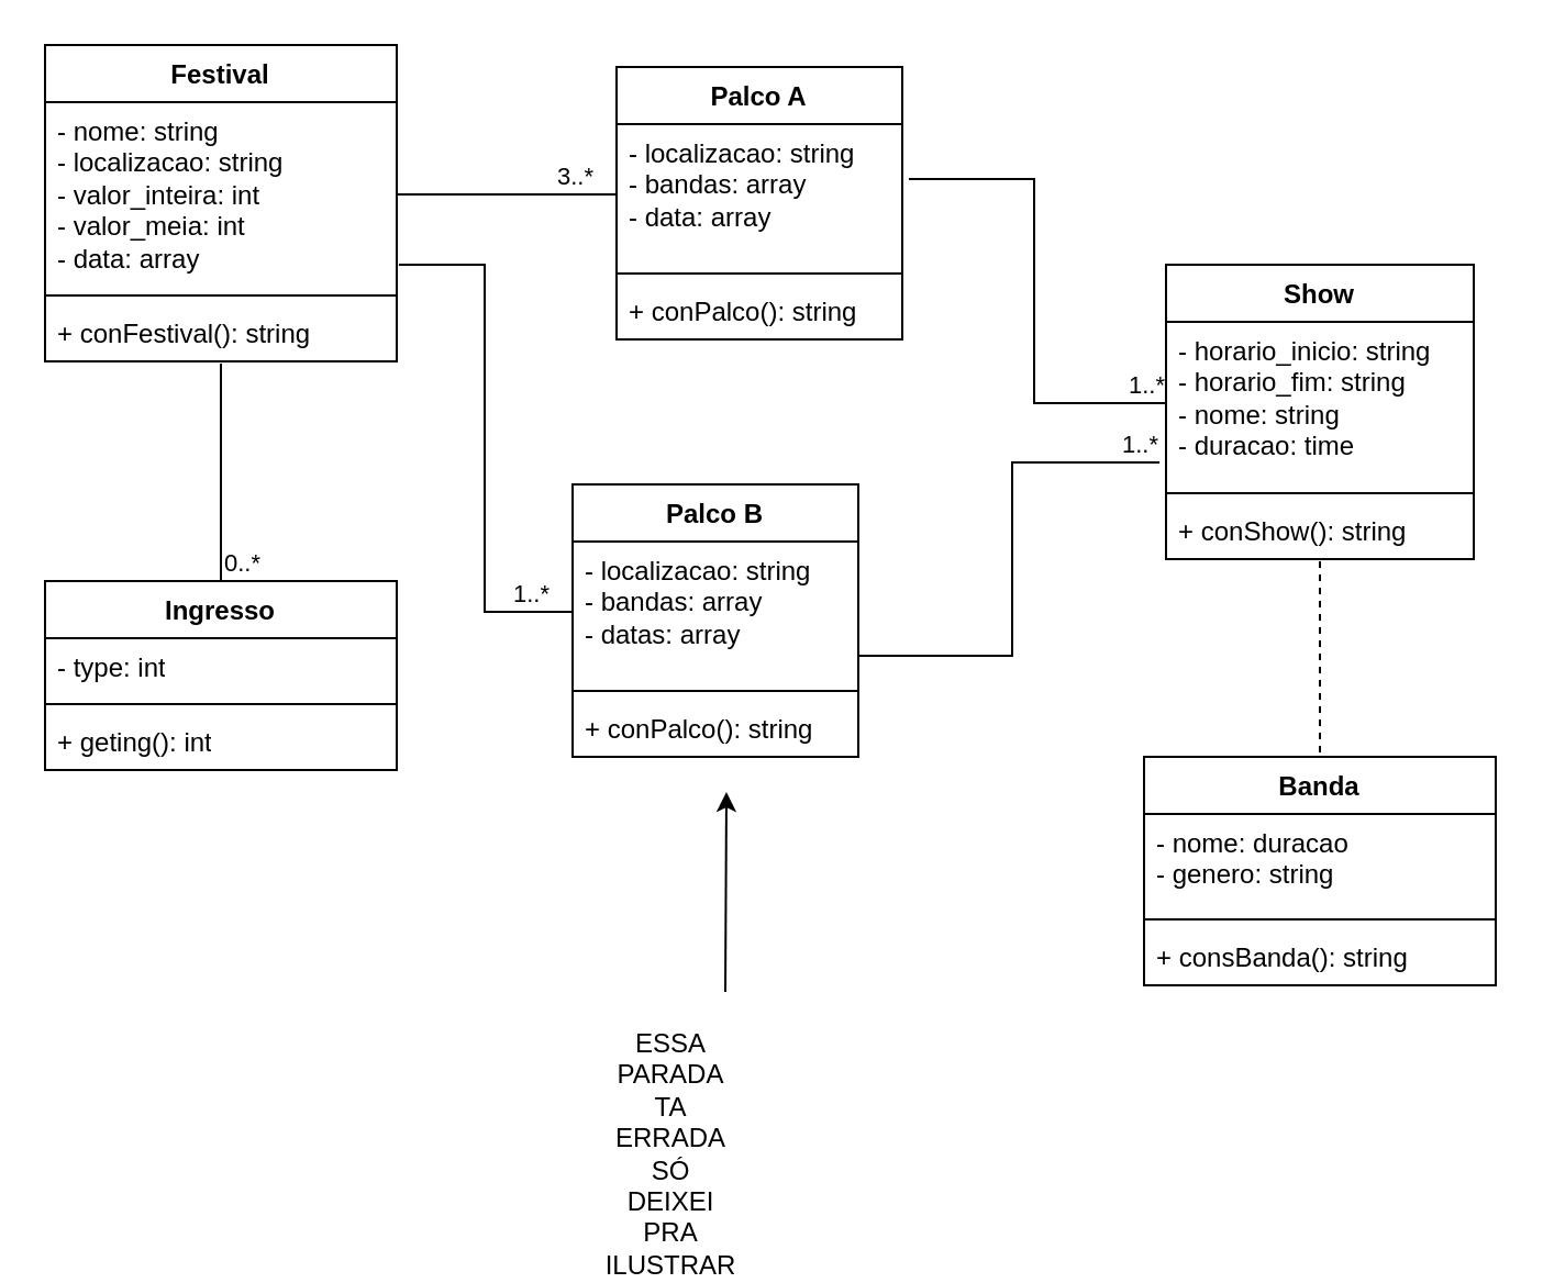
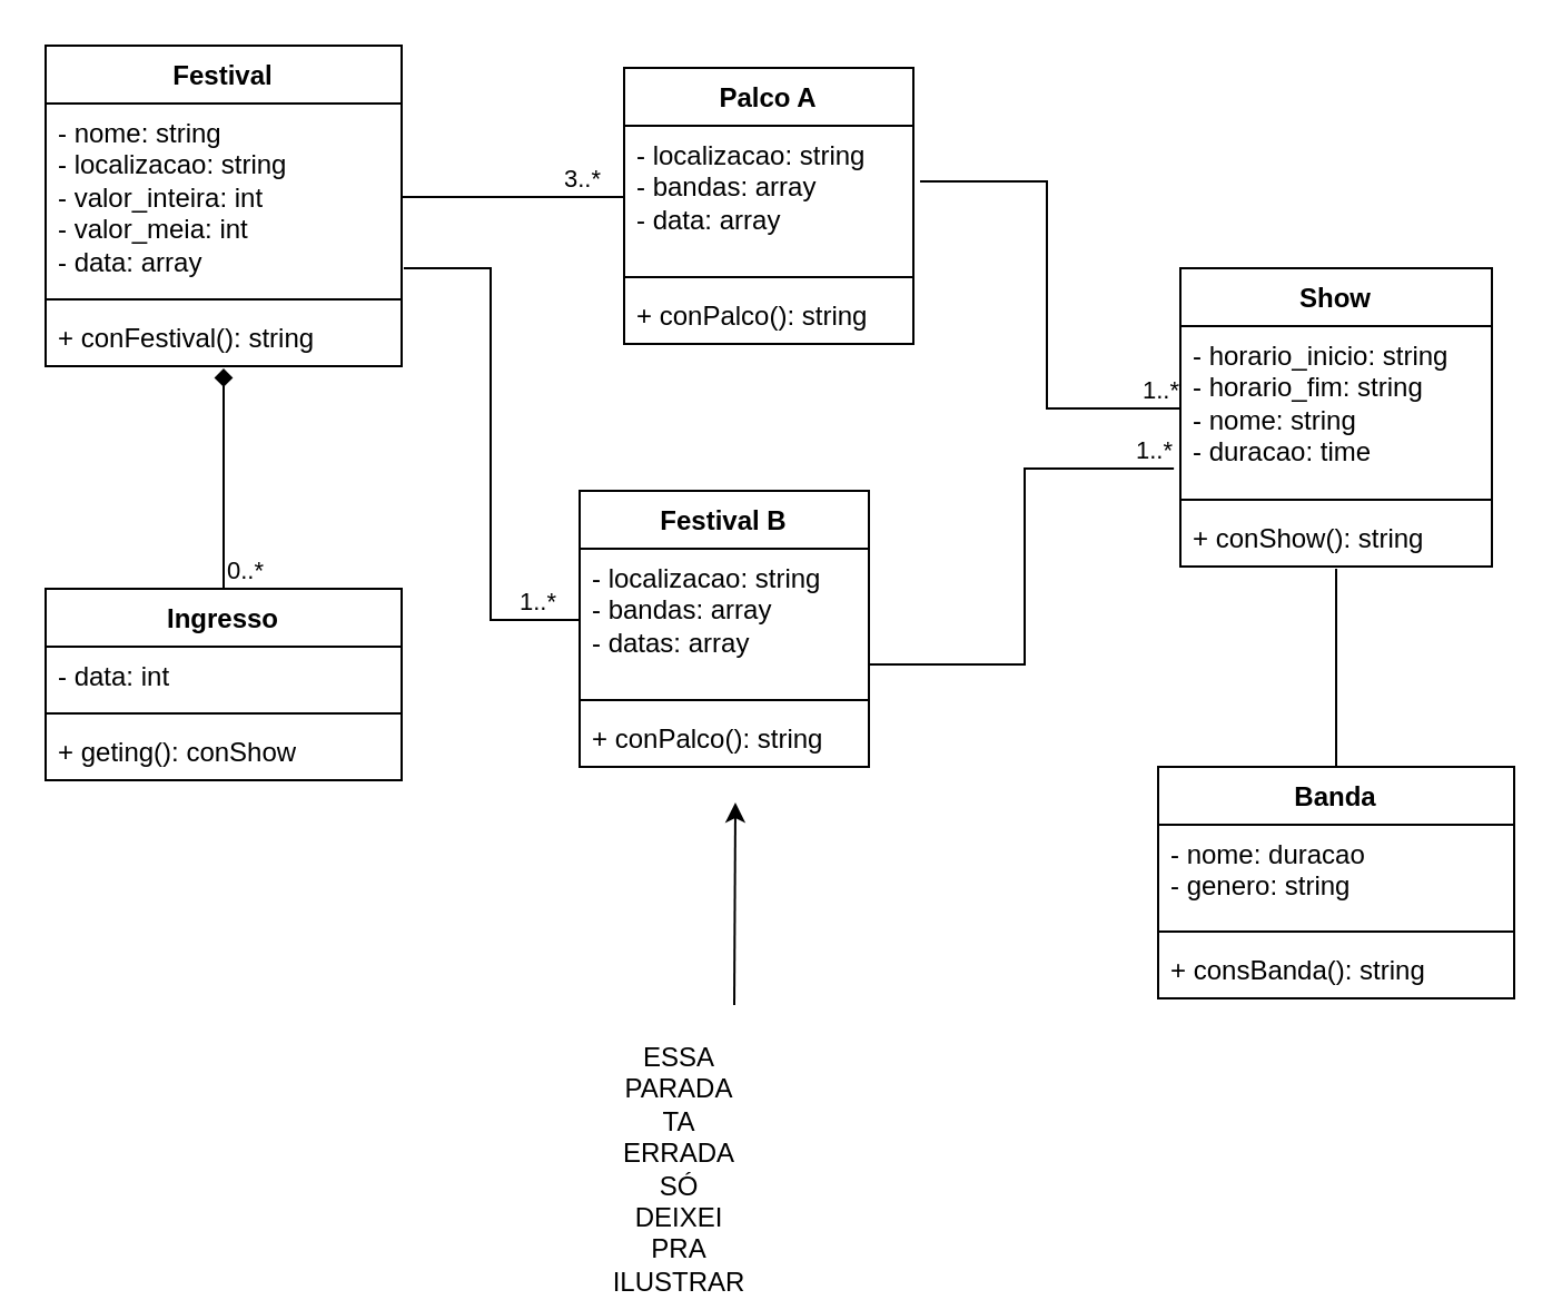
- <mxCell id="22" value="" style="endArrow=none;html=1;edgeStyle=orthogonalEdgeStyle;rounded=0;exitX=0.5;exitY=0;exitDx=0;exitDy=0;entryX=0.5;entryY=1.038;entryDx=0;entryDy=0;entryPerimeter=0;" edge="1" parent="1" source="18" target="5"><mxGeometry relative="1" as="geometry"><mxPoint x="340" y="210" as="sourcePoint" /><mxPoint x="100" y="180" as="targetPoint" /></mxGeometry></mxCell>
+ <mxCell id="22" value="" style="endArrow=diamond;html=1;edgeStyle=orthogonalEdgeStyle;rounded=0;exitX=0.5;exitY=0;exitDx=0;exitDy=0;entryX=0.5;entryY=1.038;entryDx=0;entryDy=0;entryPerimeter=0;" edge="1" parent="1" source="18" target="5"><mxGeometry relative="1" as="geometry"><mxPoint x="340" y="210" as="sourcePoint" /><mxPoint x="100" y="180" as="targetPoint" /></mxGeometry></mxCell>
- <mxCell id="10" value="Palco B" style="swimlane;fontStyle=1;align=center;verticalAlign=top;childLayout=stackLayout;horizontal=1;startSize=26;horizontalStack=0;resizeParent=1;resizeParentMax=0;resizeLast=0;collapsible=1;marginBottom=0;whiteSpace=wrap;html=1;" vertex="1" parent="1"><mxGeometry x="260" y="220" width="130" height="124" as="geometry" /></mxCell>
+ <mxCell id="10" value="Festival B" style="swimlane;fontStyle=1;align=center;verticalAlign=top;childLayout=stackLayout;horizontal=1;startSize=26;horizontalStack=0;resizeParent=1;resizeParentMax=0;resizeLast=0;collapsible=1;marginBottom=0;whiteSpace=wrap;html=1;" vertex="1" parent="1"><mxGeometry x="260" y="220" width="130" height="124" as="geometry" /></mxCell>
- <mxCell id="36" value="" style="endArrow=none;html=1;edgeStyle=orthogonalEdgeStyle;rounded=0;exitX=0.5;exitY=1.038;exitDx=0;exitDy=0;exitPerimeter=0;entryX=0.5;entryY=0;entryDx=0;entryDy=0;dashed=1;" edge="1" parent="1" source="17" target="32"><mxGeometry relative="1" as="geometry"><mxPoint x="520" y="300" as="sourcePoint" /><mxPoint x="680" y="300" as="targetPoint" /></mxGeometry></mxCell>
+ <mxCell id="36" value="" style="endArrow=none;html=1;edgeStyle=orthogonalEdgeStyle;rounded=0;exitX=0.5;exitY=1.038;exitDx=0;exitDy=0;exitPerimeter=0;entryX=0.5;entryY=0;entryDx=0;entryDy=0;" edge="1" parent="1" source="17" target="32"><mxGeometry relative="1" as="geometry"><mxPoint x="520" y="300" as="sourcePoint" /><mxPoint x="680" y="300" as="targetPoint" /></mxGeometry></mxCell>
- <mxCell id="19" value="- type: int" style="text;strokeColor=none;fillColor=none;align=left;verticalAlign=top;spacingLeft=4;spacingRight=4;overflow=hidden;rotatable=0;points=[[0,0.5],[1,0.5]];portConstraint=eastwest;whiteSpace=wrap;html=1;" vertex="1" parent="18"><mxGeometry y="26" width="160" height="26" as="geometry" /></mxCell>
+ <mxCell id="19" value="- data: int" style="text;strokeColor=none;fillColor=none;align=left;verticalAlign=top;spacingLeft=4;spacingRight=4;overflow=hidden;rotatable=0;points=[[0,0.5],[1,0.5]];portConstraint=eastwest;whiteSpace=wrap;html=1;" vertex="1" parent="18"><mxGeometry y="26" width="160" height="26" as="geometry" /></mxCell>
- <mxCell id="21" value="+ geting(): int" style="text;strokeColor=none;fillColor=none;align=left;verticalAlign=top;spacingLeft=4;spacingRight=4;overflow=hidden;rotatable=0;points=[[0,0.5],[1,0.5]];portConstraint=eastwest;whiteSpace=wrap;html=1;" vertex="1" parent="18"><mxGeometry y="60" width="160" height="26" as="geometry" /></mxCell>
+ <mxCell id="21" value="+ geting(): conShow" style="text;strokeColor=none;fillColor=none;align=left;verticalAlign=top;spacingLeft=4;spacingRight=4;overflow=hidden;rotatable=0;points=[[0,0.5],[1,0.5]];portConstraint=eastwest;whiteSpace=wrap;html=1;" vertex="1" parent="18"><mxGeometry y="60" width="160" height="26" as="geometry" /></mxCell>
